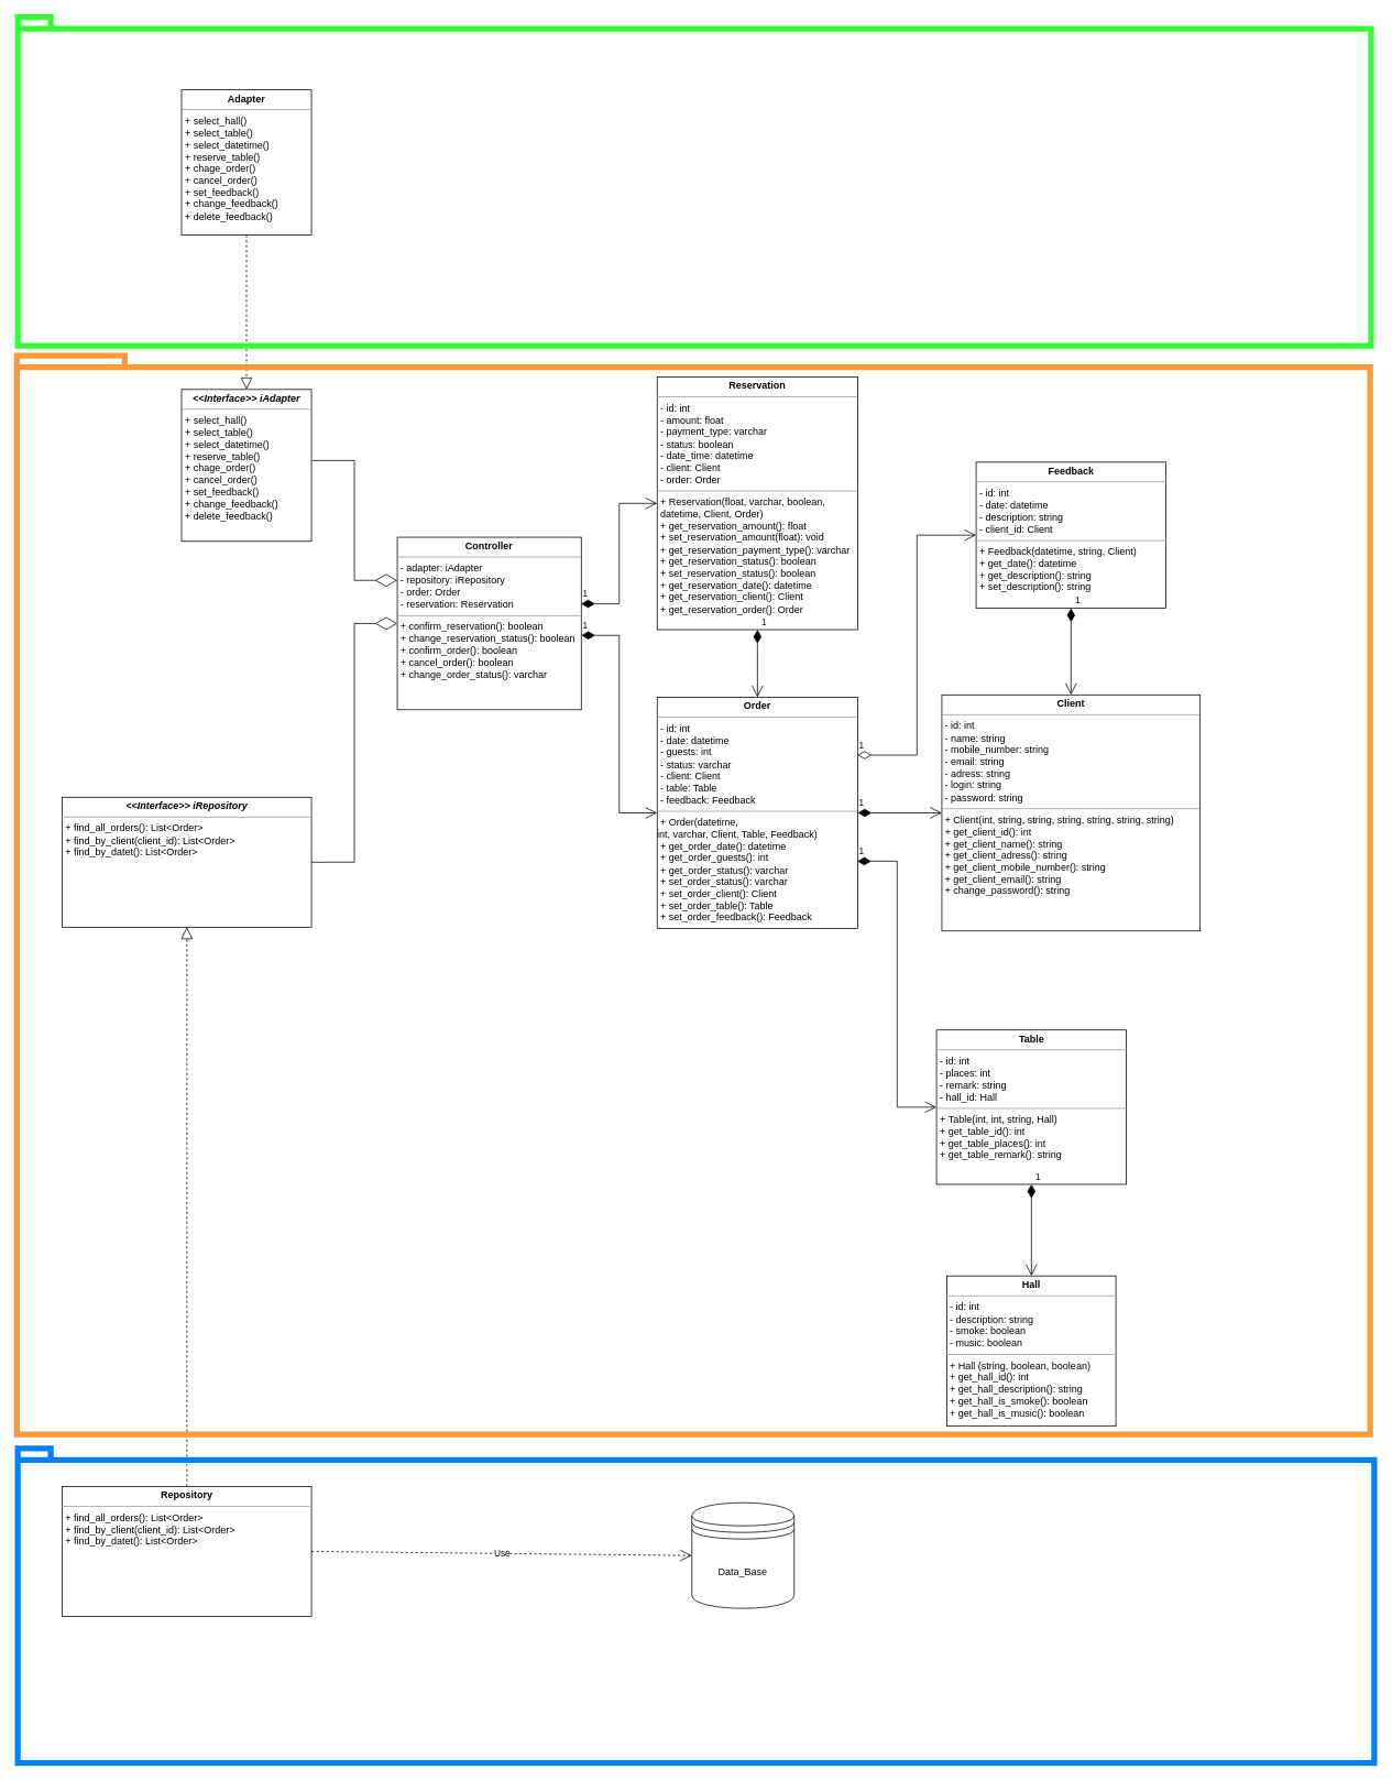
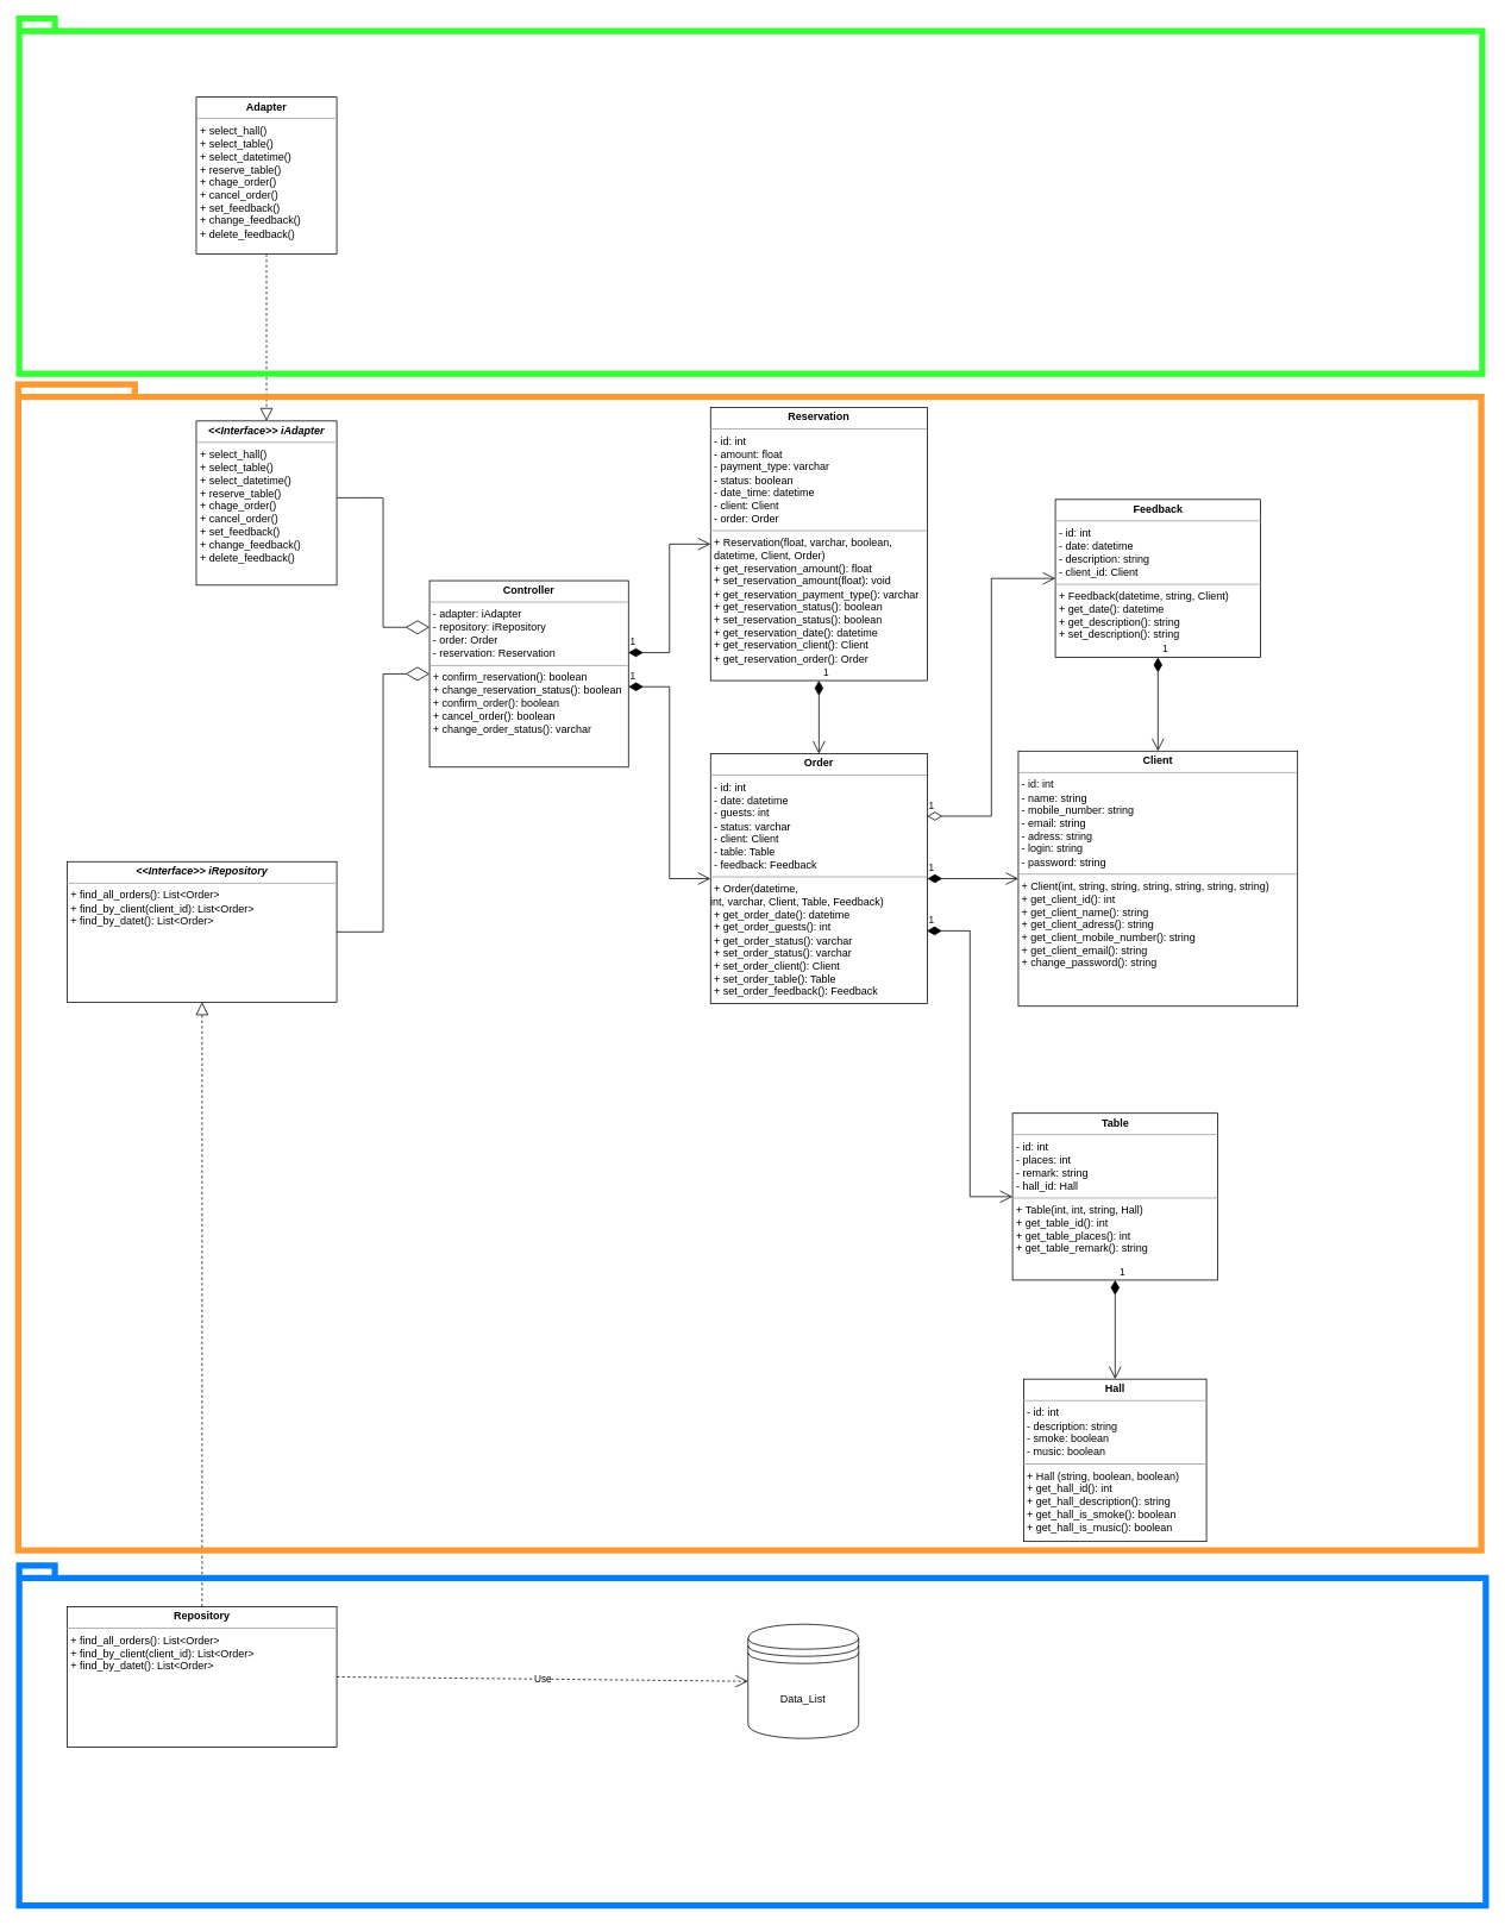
- <mxCell id="5" value="Data_Base" style="shape=datastore;whiteSpace=wrap;html=1;" parent="1" vertex="1"><mxGeometry x="838" y="1819.74" width="124" height="128" as="geometry" /></mxCell>
+ <mxCell id="5" value="Data_List" style="shape=datastore;whiteSpace=wrap;html=1;" parent="1" vertex="1"><mxGeometry x="838" y="1819.74" width="124" height="128" as="geometry" /></mxCell>
